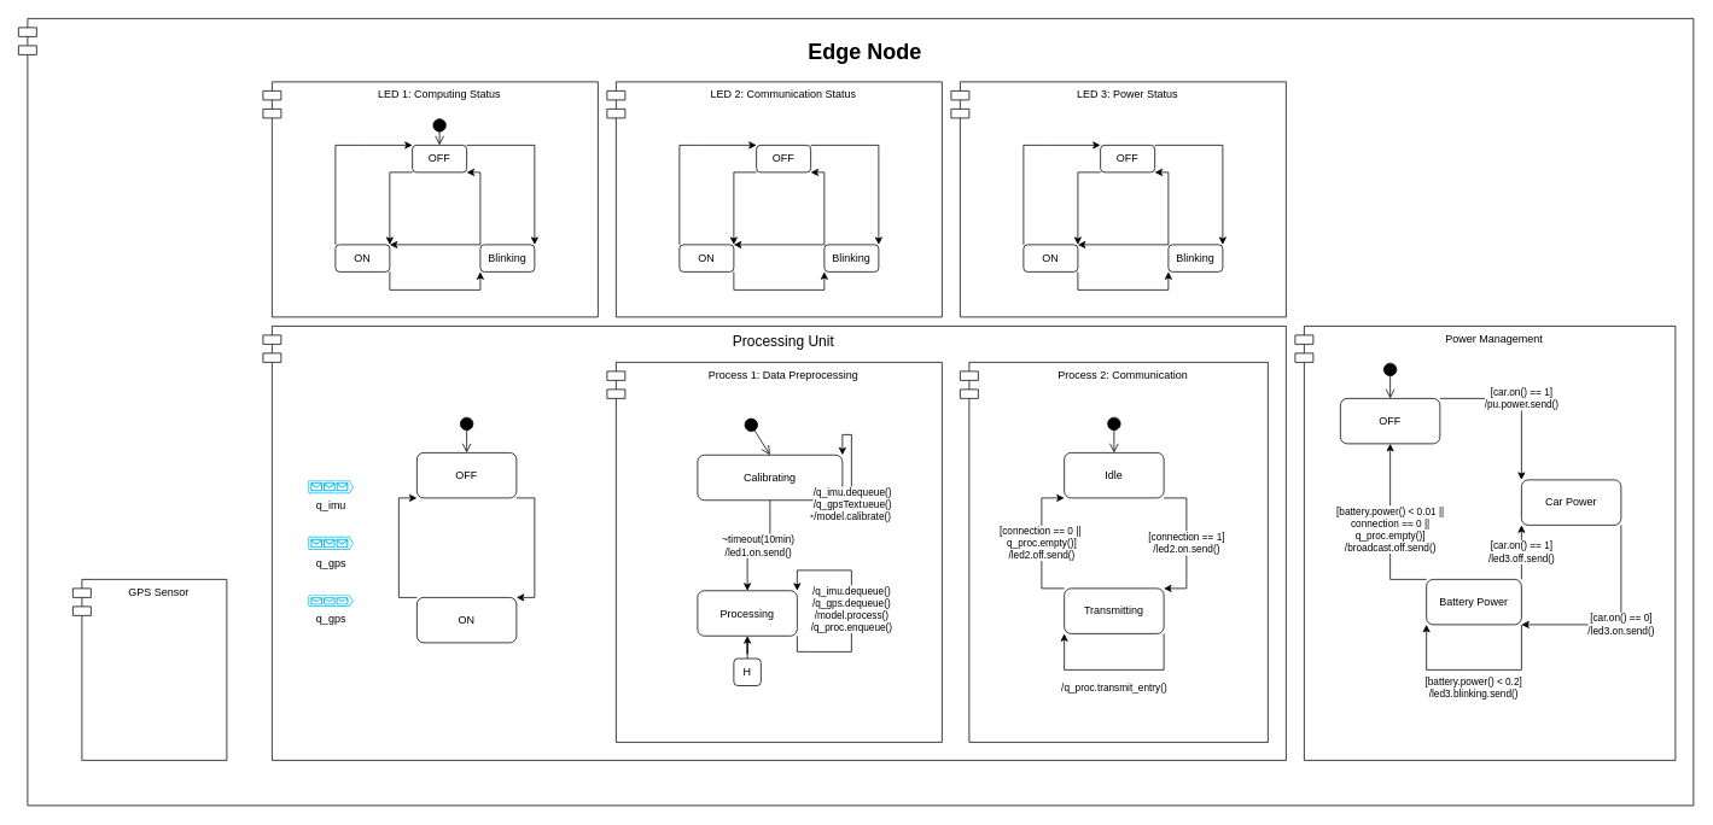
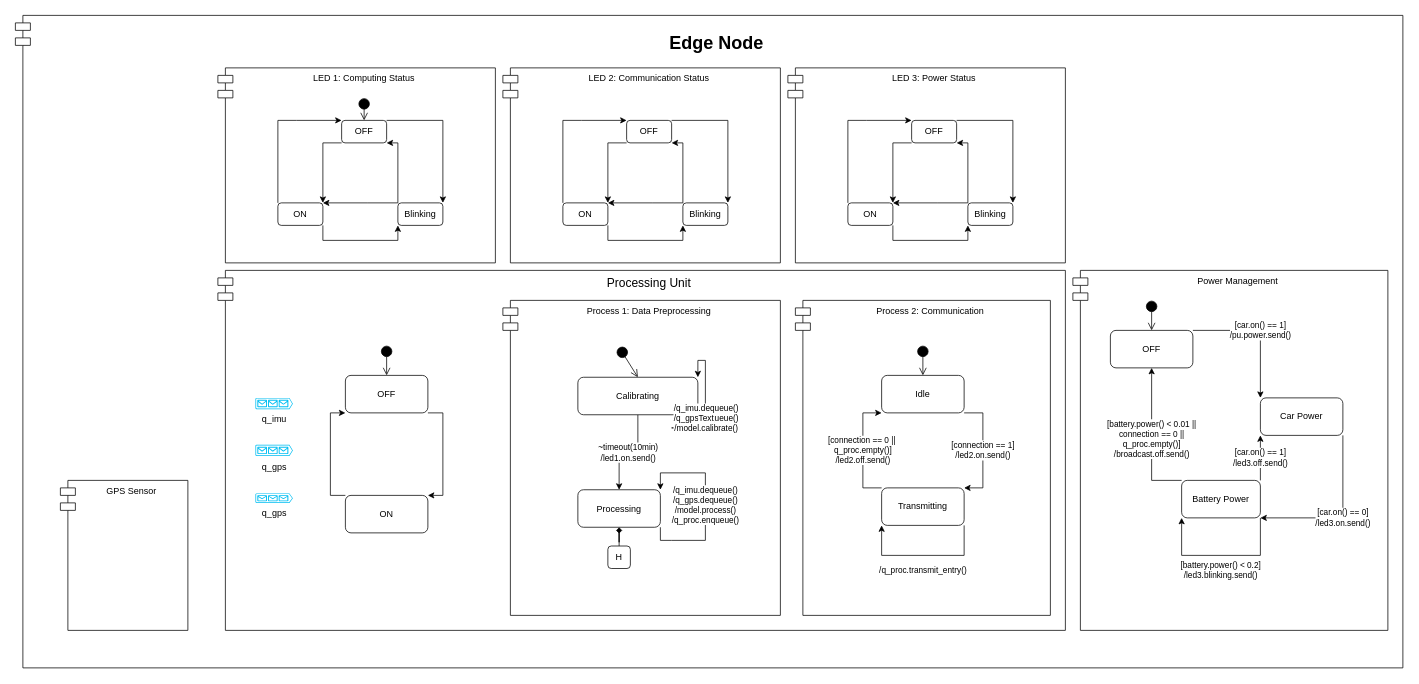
- <mxCell id="67" style="edgeStyle=orthogonalEdgeStyle;rounded=0;orthogonalLoop=1;jettySize=auto;html=1;exitX=0.5;exitY=0;exitDx=0;exitDy=0;" edge="1" parent="1" source="68" target="24"><mxGeometry relative="1" as="geometry" /></mxCell>
+ <mxCell id="67" style="edgeStyle=orthogonalEdgeStyle;rounded=0;orthogonalLoop=1;jettySize=auto;html=1;exitX=0.5;exitY=0;exitDx=0;exitDy=0;endArrow=diamond;" edge="1" parent="1" source="68" target="24"><mxGeometry relative="1" as="geometry" /></mxCell>
